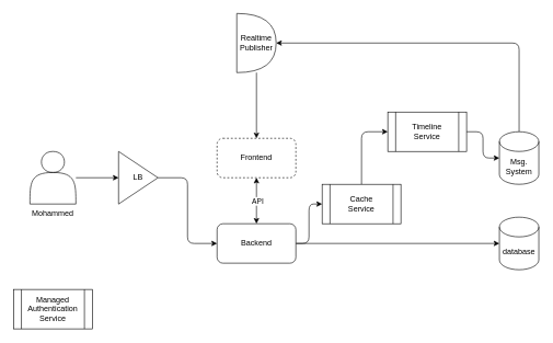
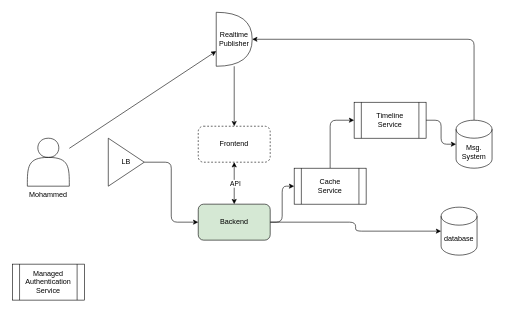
- <mxCell id="2" style="edgeStyle=none;html=1;" parent="1" source="3" target="14" edge="1"><mxGeometry relative="1" as="geometry" /></mxCell>
+ <mxCell id="2" style="edgeStyle=none;html=1;" parent="1" source="3" target="16" edge="1"><mxGeometry relative="1" as="geometry" /></mxCell>
- <mxCell id="9" value="Backend" style="rounded=1;whiteSpace=wrap;html=1;" parent="1" vertex="1"><mxGeometry x="330" y="340" width="120" height="60" as="geometry" /></mxCell>
+ <mxCell id="9" value="Backend" style="rounded=1;whiteSpace=wrap;html=1;fillColor=#d5e8d4;" parent="1" vertex="1"><mxGeometry x="330" y="340" width="120" height="60" as="geometry" /></mxCell>
- <mxCell id="10" value="database" style="shape=cylinder3;whiteSpace=wrap;html=1;boundedLbl=1;backgroundOutline=1;size=15;" parent="1" vertex="1"><mxGeometry x="760" y="330" width="60" height="80" as="geometry" /></mxCell>
+ <mxCell id="10" value="database" style="shape=cylinder3;whiteSpace=wrap;html=1;boundedLbl=1;backgroundOutline=1;size=15;" parent="1" vertex="1"><mxGeometry x="735" y="345" width="60" height="80" as="geometry" /></mxCell>
